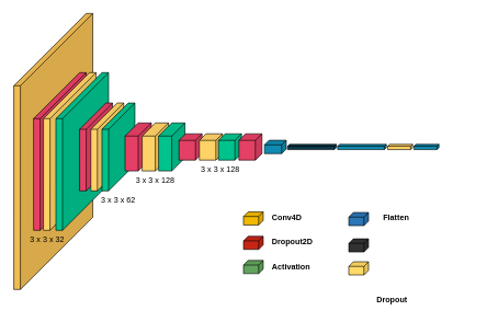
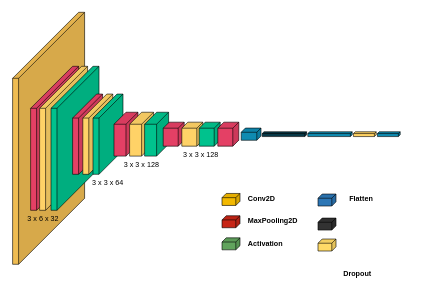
- <mxCell id="24" value="3 x 3 x 62" style="text;html=1;strokeColor=none;fillColor=none;align=center;verticalAlign=middle;whiteSpace=wrap;rounded=0;" vertex="1" parent="1"><mxGeometry x="130" y="290" width="99" height="30" as="geometry" /></mxCell>
+ <mxCell id="24" value="3 x 3 x 64" style="text;html=1;strokeColor=none;fillColor=none;align=center;verticalAlign=middle;whiteSpace=wrap;rounded=0;" vertex="1" parent="1"><mxGeometry x="130" y="290" width="99" height="30" as="geometry" /></mxCell>
- <mxCell id="29" value="Conv4D" style="text;html=1;strokeColor=none;fillColor=none;align=left;verticalAlign=middle;whiteSpace=wrap;rounded=0;fontStyle=1" vertex="1" parent="1"><mxGeometry x="410.5" y="319" width="138" height="23.88" as="geometry" /></mxCell>
+ <mxCell id="29" value="Conv2D" style="text;html=1;strokeColor=none;fillColor=none;align=left;verticalAlign=middle;whiteSpace=wrap;rounded=0;fontStyle=1" vertex="1" parent="1"><mxGeometry x="410.5" y="319" width="138" height="23.88" as="geometry" /></mxCell>
- <mxCell id="23" value="3 x 3 x 32" style="text;html=1;strokeColor=none;fillColor=none;align=center;verticalAlign=middle;whiteSpace=wrap;rounded=0;" vertex="1" parent="1"><mxGeometry x="21.5" y="349.06" width="99" height="30" as="geometry" /></mxCell>
+ <mxCell id="23" value="3 x 6 x 32" style="text;html=1;strokeColor=none;fillColor=none;align=center;verticalAlign=middle;whiteSpace=wrap;rounded=0;" vertex="1" parent="1"><mxGeometry x="21.5" y="349.06" width="99" height="30" as="geometry" /></mxCell>
- <mxCell id="30" value="Dropout2D" style="text;html=1;strokeColor=none;fillColor=none;align=left;verticalAlign=middle;whiteSpace=wrap;rounded=0;fontStyle=1" vertex="1" parent="1"><mxGeometry x="410.5" y="356.12" width="138" height="23.88" as="geometry" /></mxCell>
+ <mxCell id="30" value="MaxPooling2D" style="text;html=1;strokeColor=none;fillColor=none;align=left;verticalAlign=middle;whiteSpace=wrap;rounded=0;fontStyle=1" vertex="1" parent="1"><mxGeometry x="410.5" y="356.12" width="138" height="23.88" as="geometry" /></mxCell>
